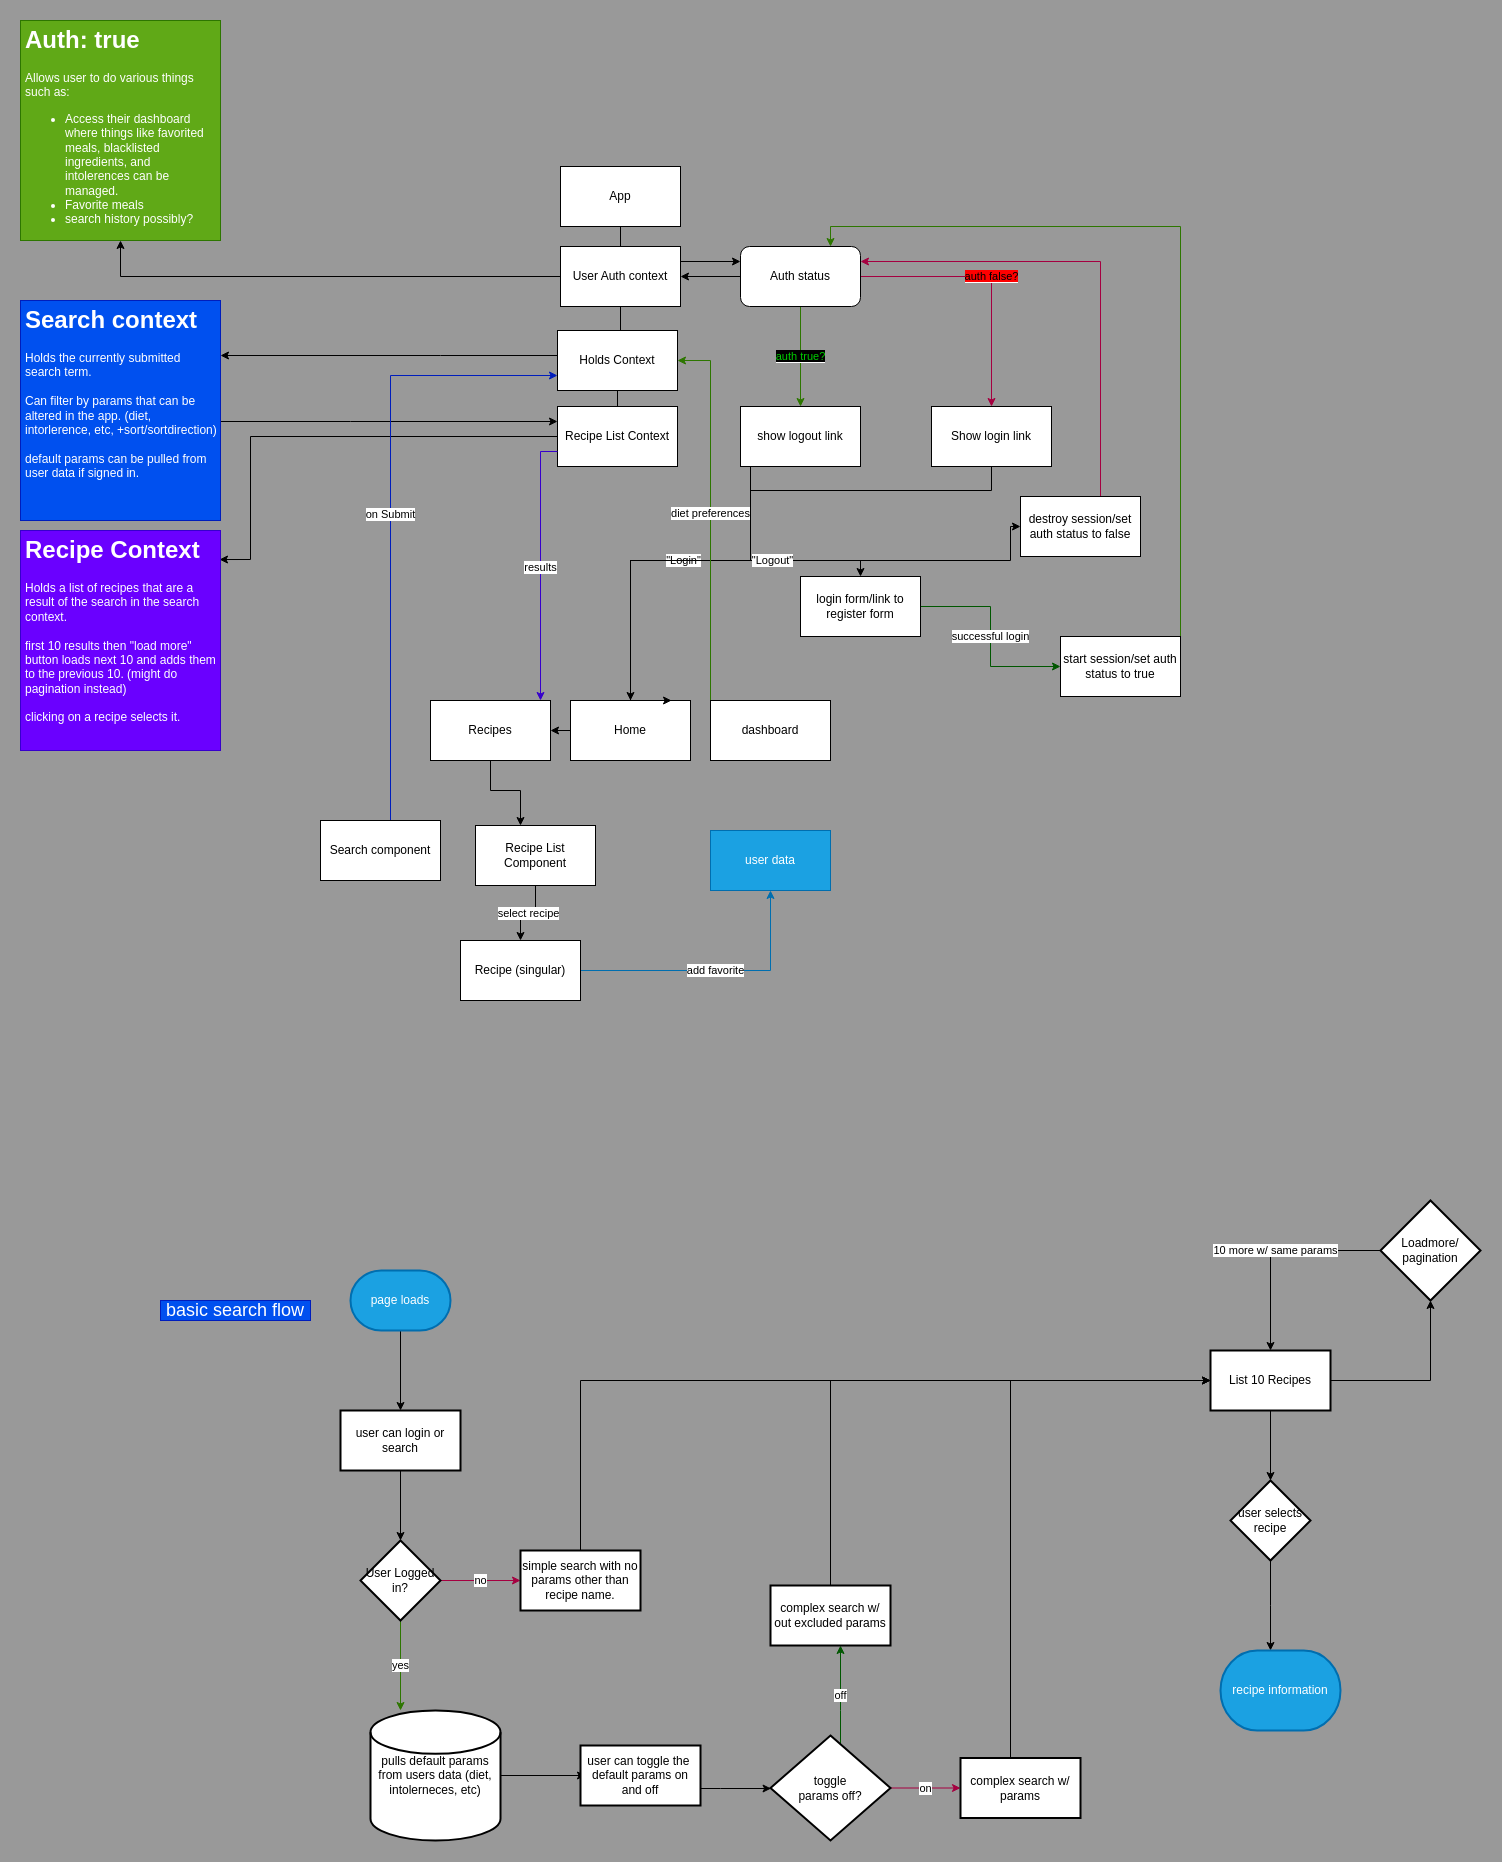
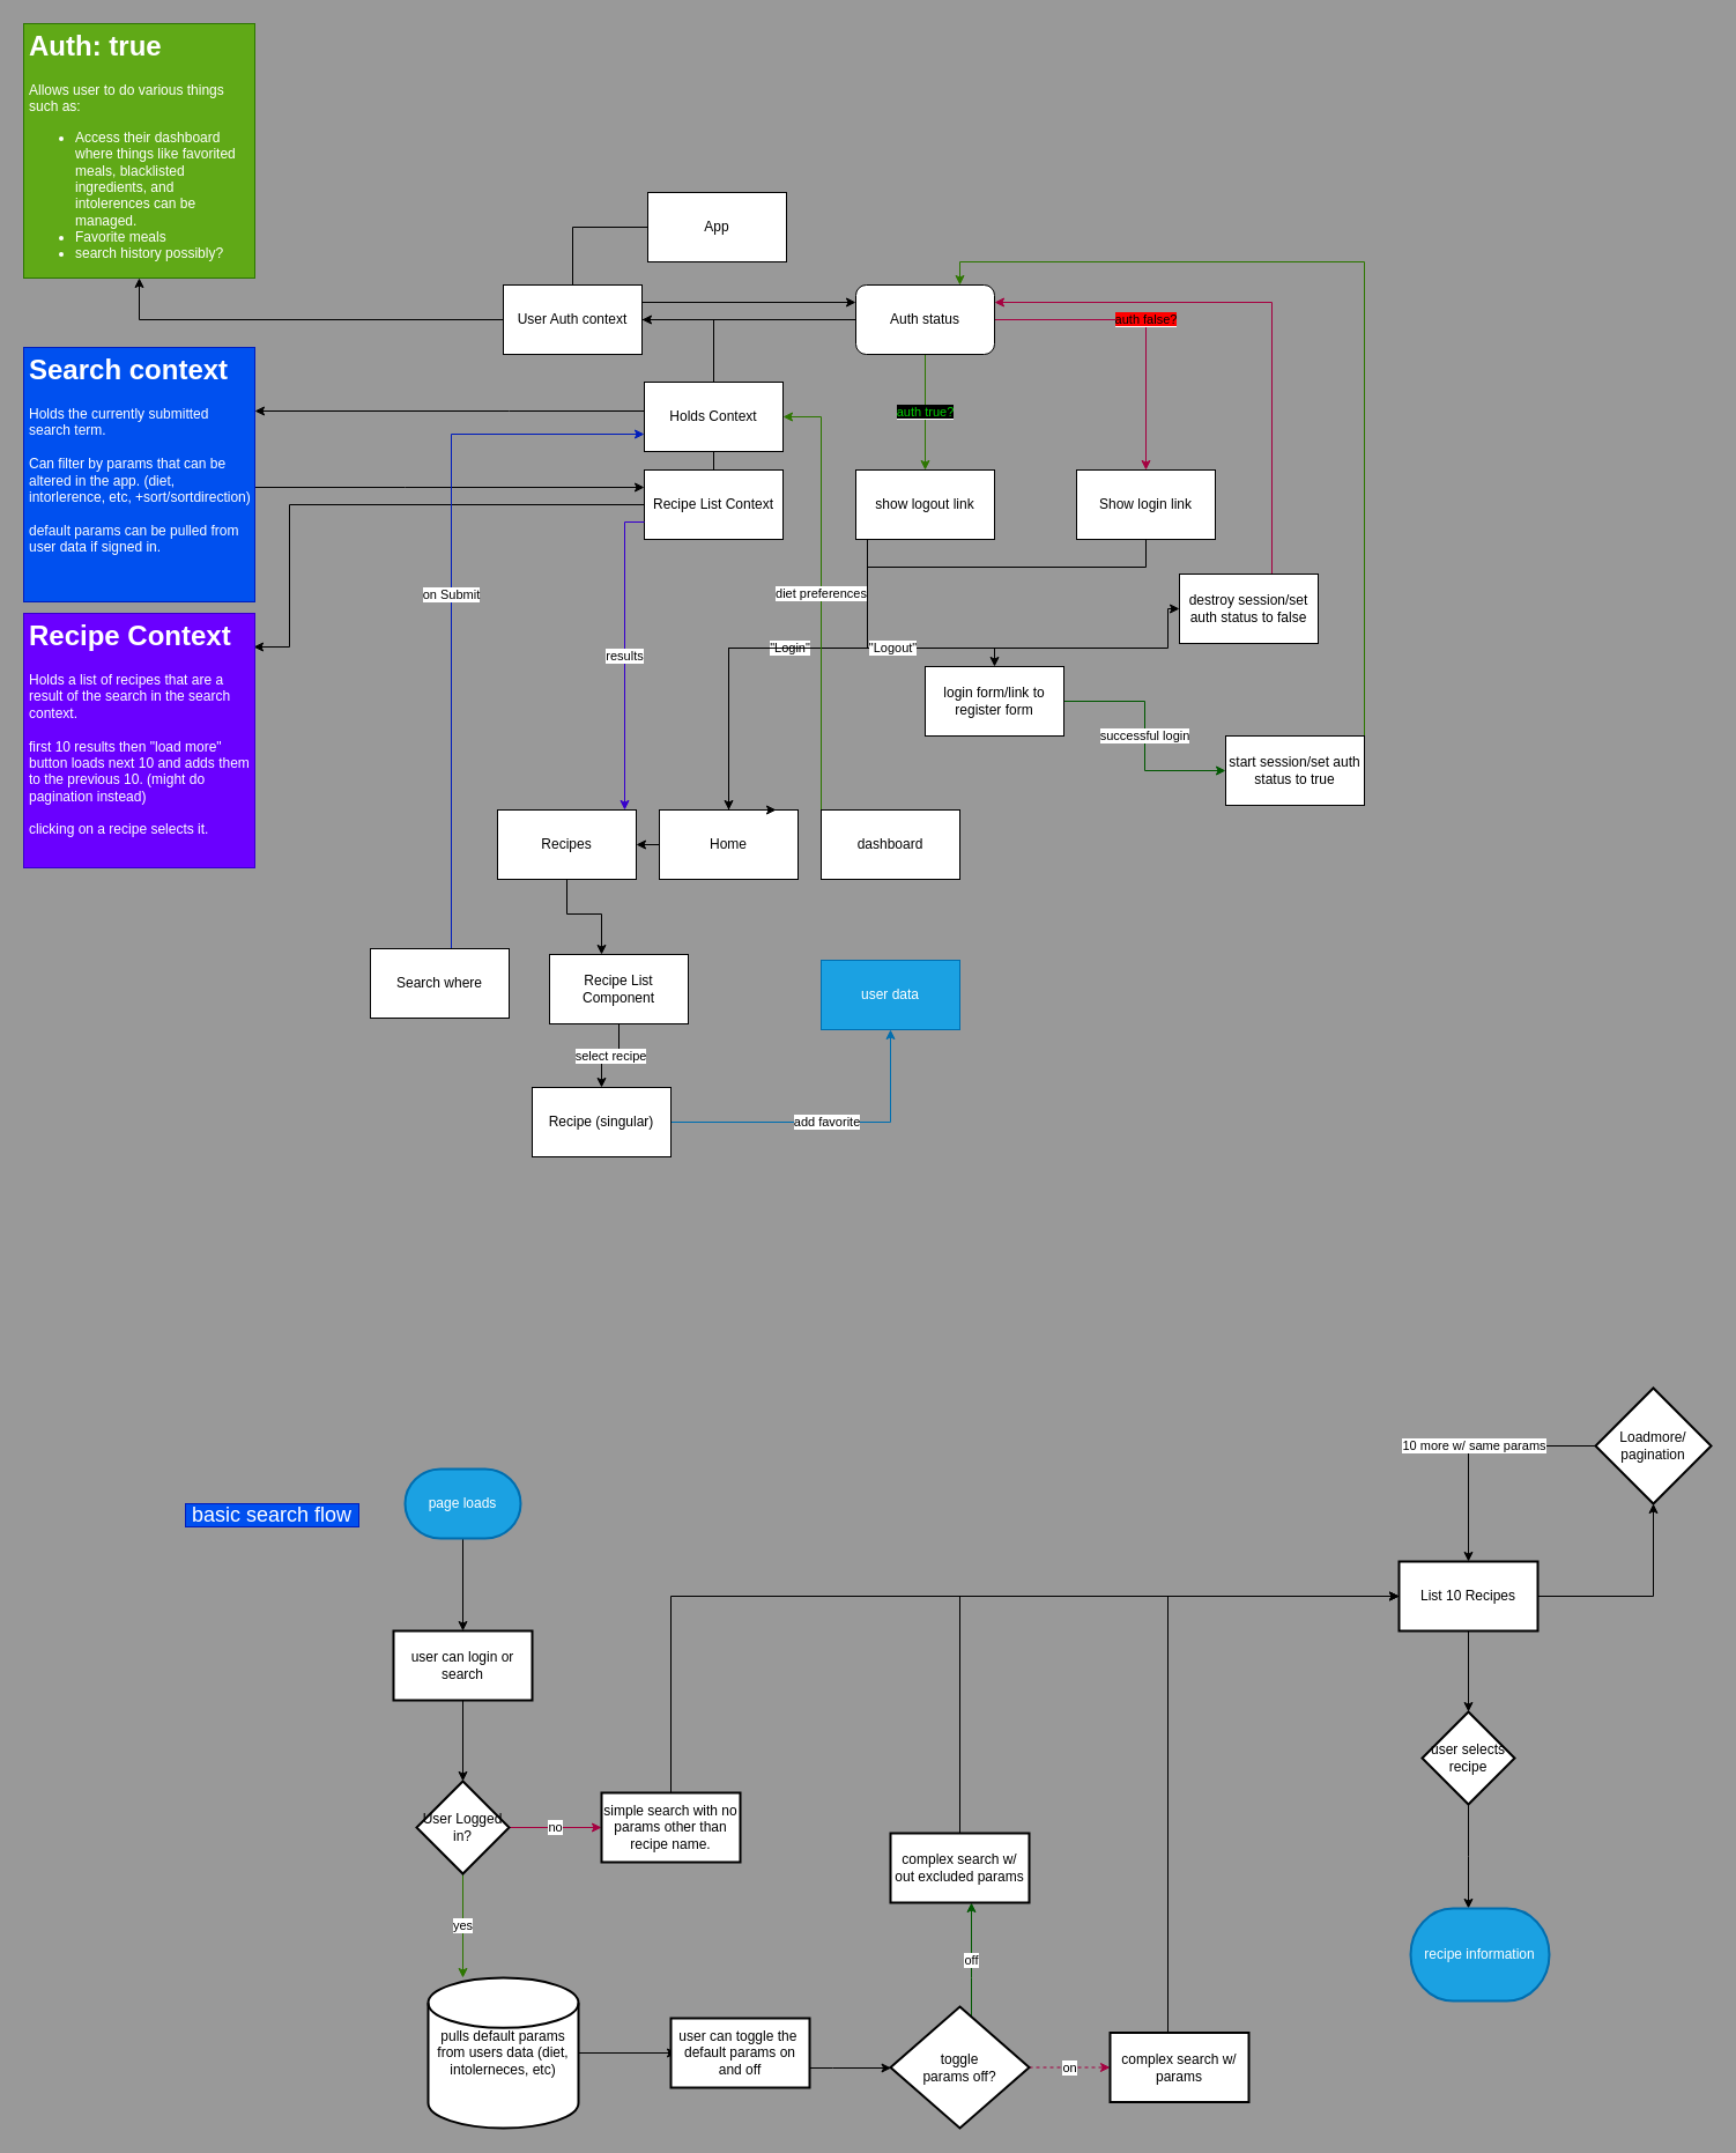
- <mxCell id="10" value="User Auth context" style="whiteSpace=wrap;html=1;rounded=0;" vertex="1" parent="1"><mxGeometry x="560" y="246" width="120" height="60" as="geometry" /></mxCell>
+ <mxCell id="10" value="User Auth context" style="whiteSpace=wrap;html=1;rounded=0;" vertex="1" parent="1"><mxGeometry x="435" y="246" width="120" height="60" as="geometry" /></mxCell>
- <mxCell id="35" value="Search component" style="whiteSpace=wrap;html=1;rounded=0;" vertex="1" parent="1"><mxGeometry x="320" y="820" width="120" height="60" as="geometry" /></mxCell>
+ <mxCell id="35" value="Search where" style="whiteSpace=wrap;html=1;rounded=0;" vertex="1" parent="1"><mxGeometry x="320" y="820" width="120" height="60" as="geometry" /></mxCell>
- <mxCell id="61" value="on" style="edgeStyle=orthogonalEdgeStyle;rounded=0;orthogonalLoop=1;jettySize=auto;html=1;startArrow=none;startFill=0;endArrow=classic;endFill=1;fillColor=#d80073;strokeColor=#A50040;" edge="1" parent="1" source="62" target="66"><mxGeometry relative="1" as="geometry" /></mxCell>
+ <mxCell id="61" value="on" style="edgeStyle=orthogonalEdgeStyle;rounded=0;orthogonalLoop=1;jettySize=auto;html=1;startArrow=none;startFill=0;endArrow=classic;endFill=1;fillColor=#d80073;strokeColor=#A50040;dashed=1;" edge="1" parent="1" source="62" target="66"><mxGeometry relative="1" as="geometry" /></mxCell>
